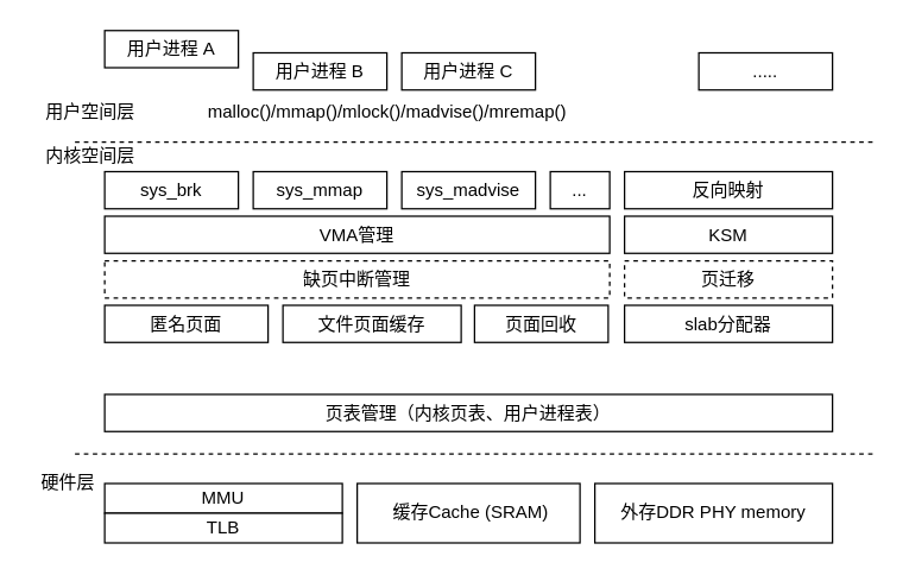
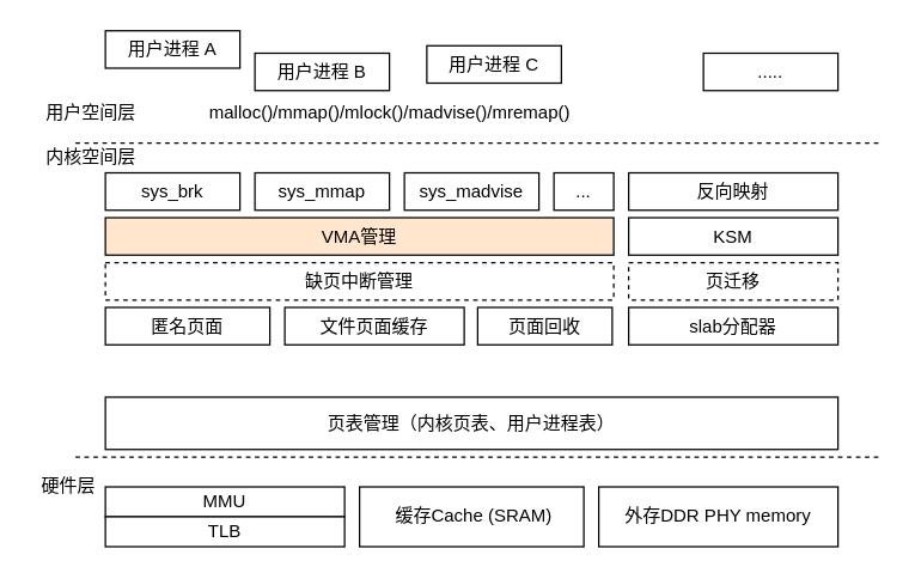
- <mxCell id="26" value="用户进程 C" style="rounded=0;whiteSpace=wrap;html=1;" vertex="1" parent="1"><mxGeometry x="270" y="35" width="90" height="25" as="geometry" /></mxCell>
+ <mxCell id="26" value="用户进程 C" style="rounded=0;whiteSpace=wrap;html=1;" vertex="1" parent="1"><mxGeometry x="285" y="30" width="90" height="25" as="geometry" /></mxCell>
- <mxCell id="13" value="VMA管理" style="rounded=0;whiteSpace=wrap;html=1;" vertex="1" parent="1"><mxGeometry x="70" y="145" width="340" height="25" as="geometry" /></mxCell>
+ <mxCell id="13" value="VMA管理" style="rounded=0;whiteSpace=wrap;html=1;fillColor=#ffe6cc;" vertex="1" parent="1"><mxGeometry x="70" y="145" width="340" height="25" as="geometry" /></mxCell>
- <mxCell id="7" value="页表管理（内核页表、用户进程表）" style="rounded=0;whiteSpace=wrap;html=1;" vertex="1" parent="1"><mxGeometry x="70" y="265" width="490" height="25" as="geometry" /></mxCell>
+ <mxCell id="7" value="页表管理（内核页表、用户进程表）" style="rounded=0;whiteSpace=wrap;html=1;" vertex="1" parent="1"><mxGeometry x="70" y="265" width="490" height="35" as="geometry" /></mxCell>
